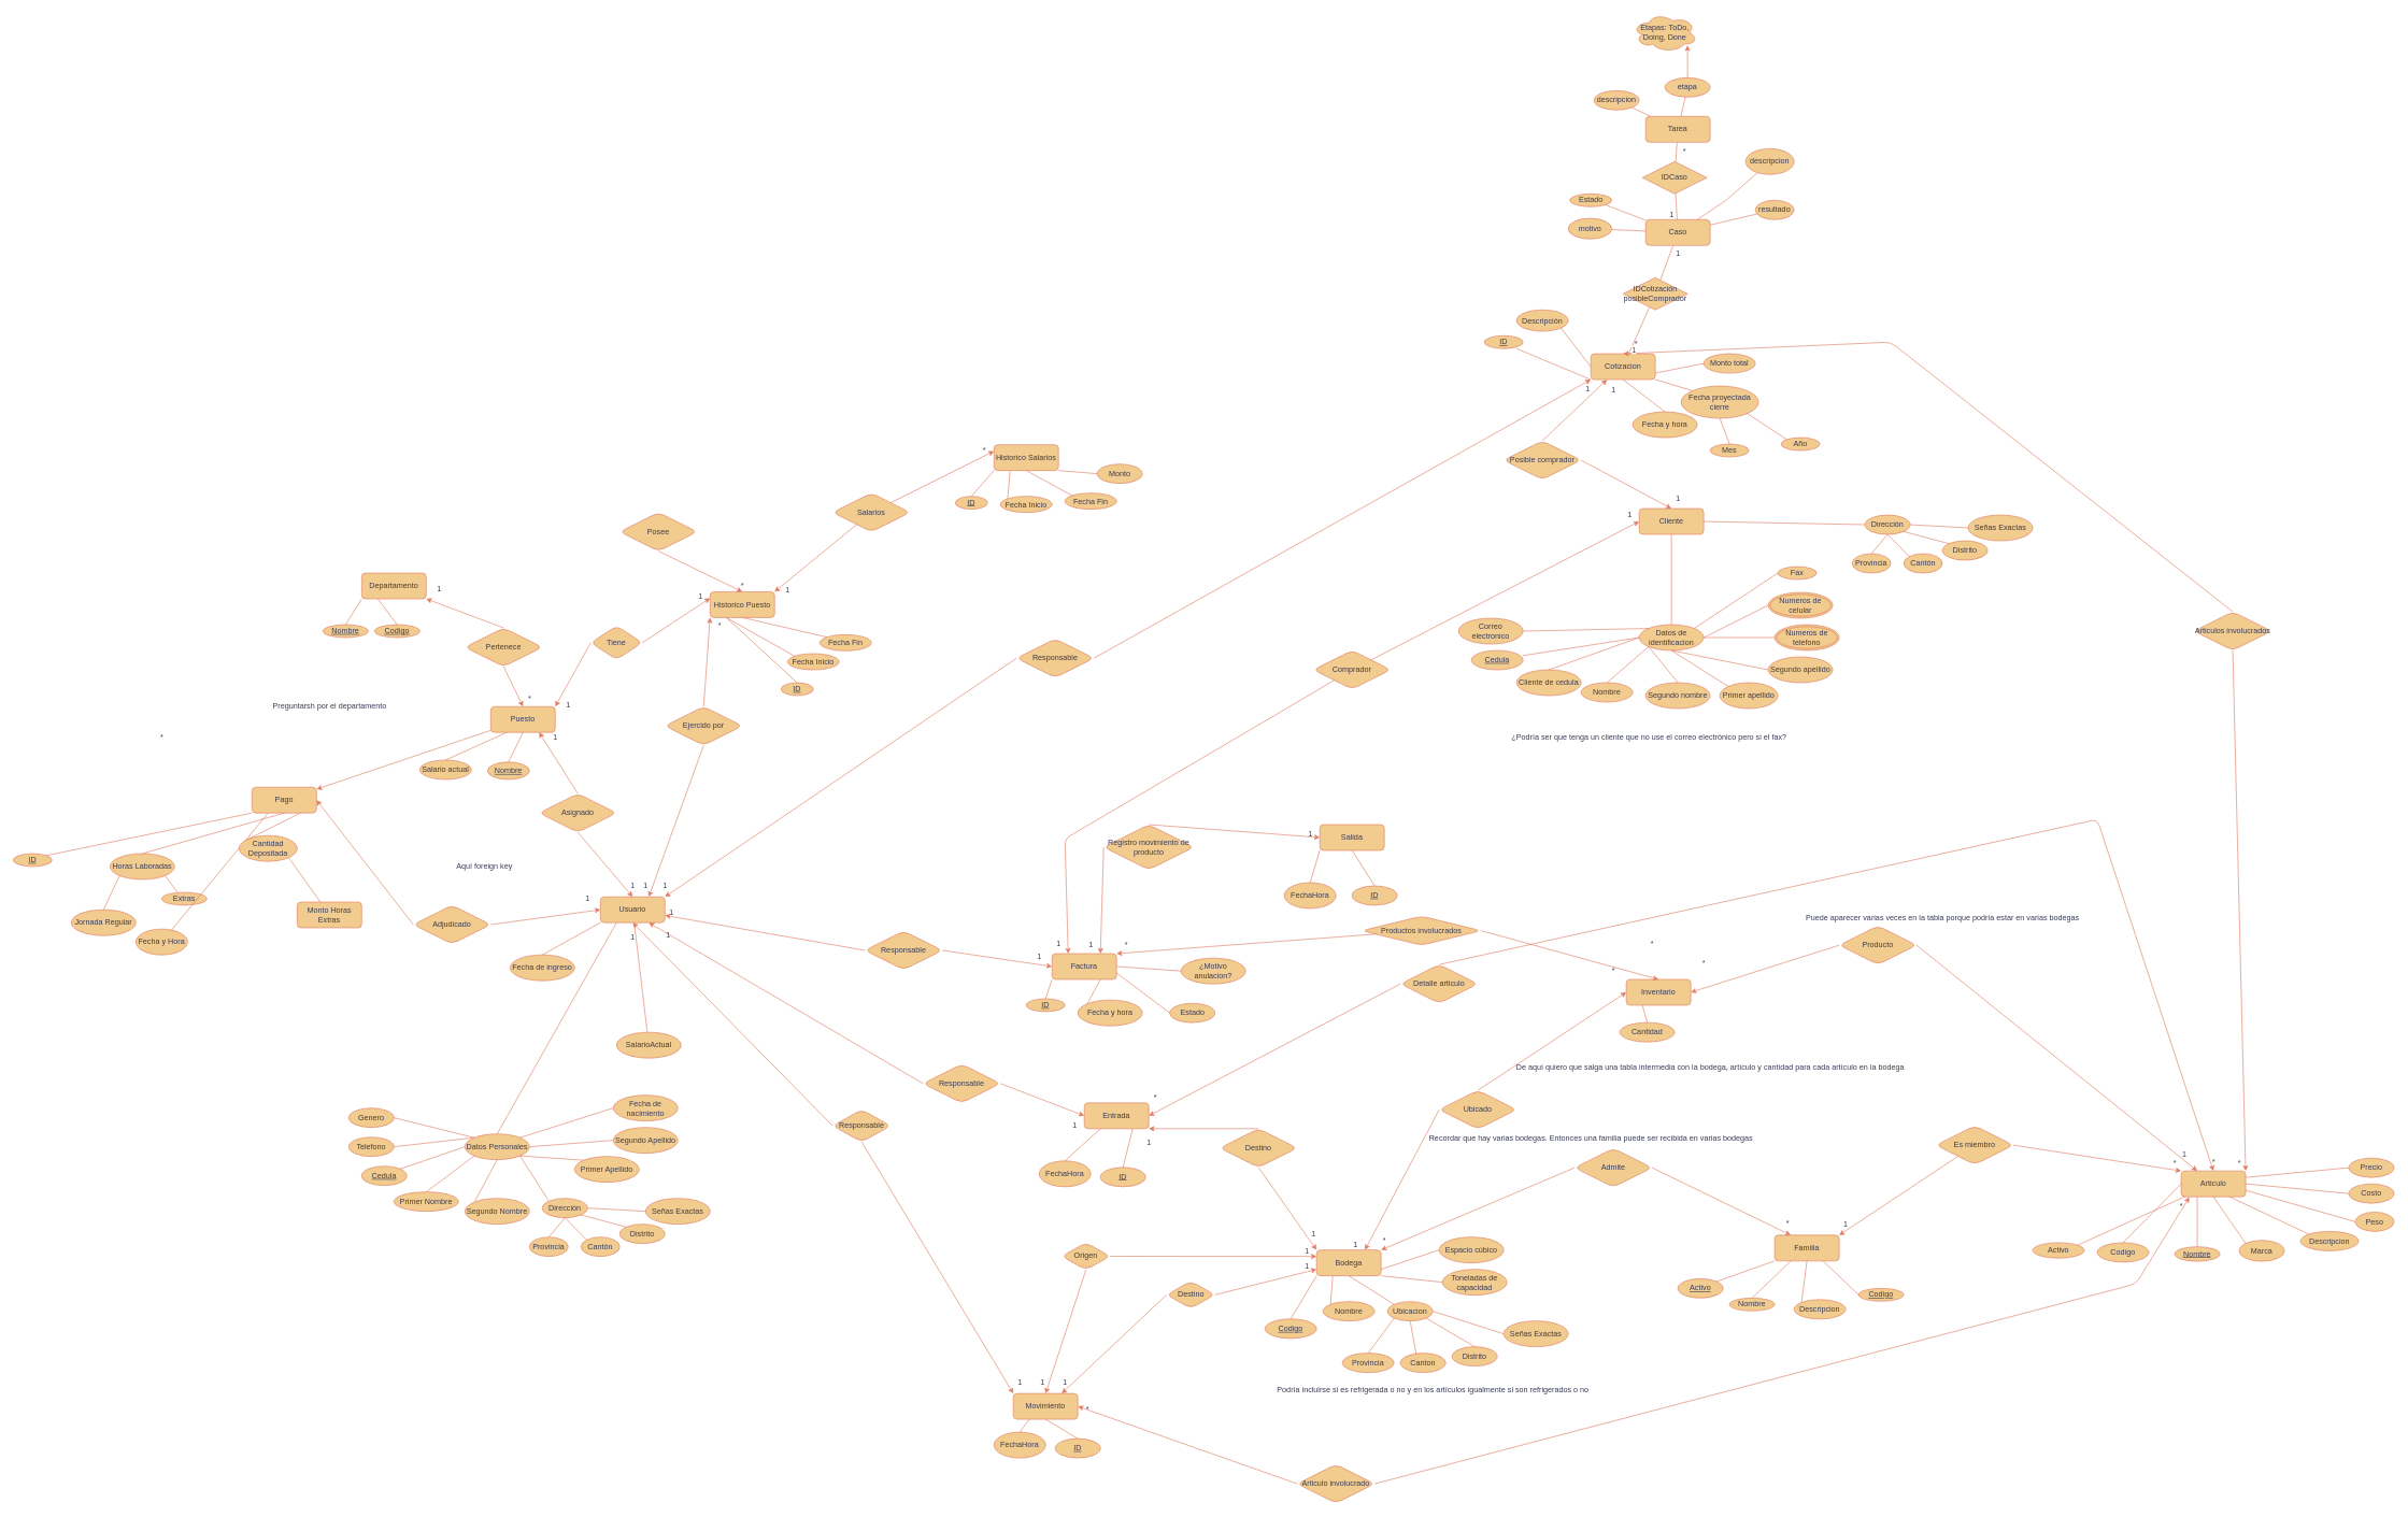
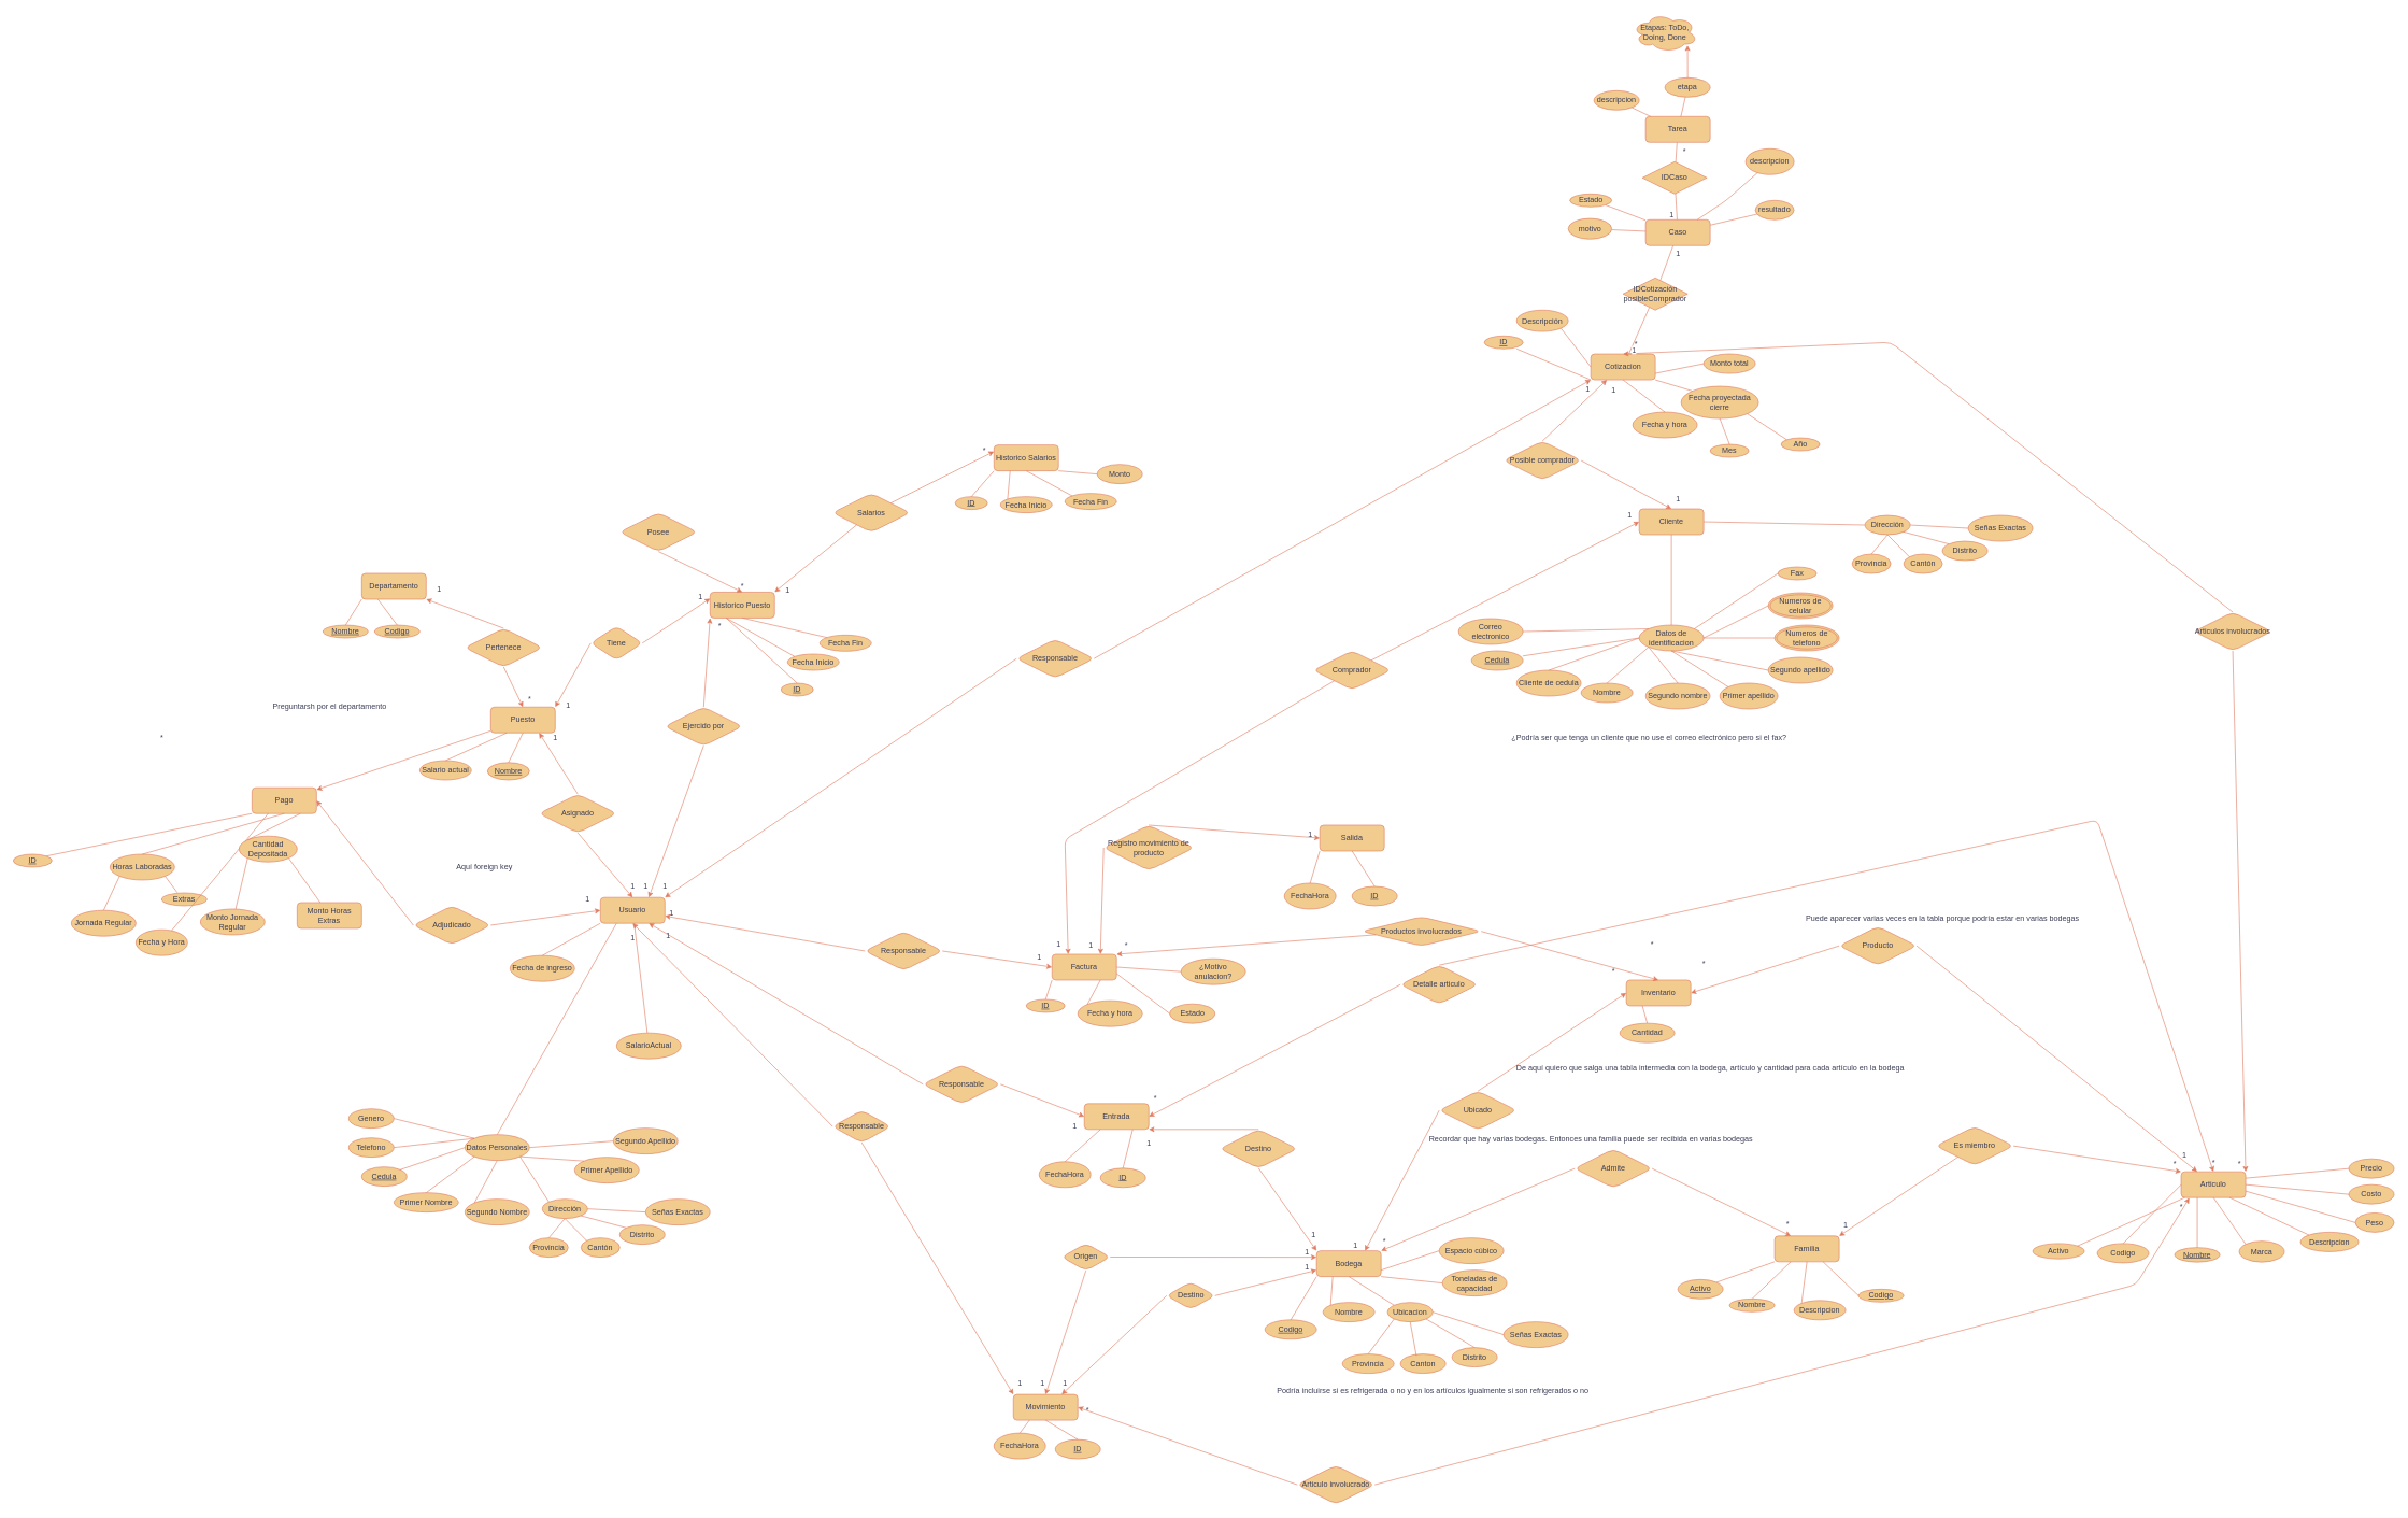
+ <mxCell id="64" value="" style="endArrow=none;html=1;rounded=1;entryX=0;entryY=1;entryDx=0;entryDy=0;labelBackgroundColor=none;strokeColor=#E07A5F;fontColor=default;" parent="1" source="63" target="61" edge="1"><mxGeometry relative="1" as="geometry"><mxPoint x="-150" y="1240" as="sourcePoint" /><mxPoint x="10" y="1240" as="targetPoint" /></mxGeometry></mxCell>
+ <mxCell id="63" value="Monto Jornada Regular" style="ellipse;whiteSpace=wrap;html=1;align=center;labelBackgroundColor=none;fillColor=#F2CC8F;strokeColor=#E07A5F;fontColor=#393C56;rounded=1;" parent="1" vertex="1"><mxGeometry x="310" y="1408" width="100" height="40" as="geometry" /></mxCell>
- <mxCell id="9" value="Fecha de nacimiento" style="ellipse;whiteSpace=wrap;html=1;align=center;labelBackgroundColor=none;fillColor=#F2CC8F;strokeColor=#E07A5F;fontColor=#393C56;rounded=1;" parent="1" vertex="1"><mxGeometry x="950" y="1697.5" width="100" height="40" as="geometry" /></mxCell>
- <mxCell id="21" value="" style="endArrow=none;html=1;rounded=1;exitX=1;exitY=0;exitDx=0;exitDy=0;entryX=0;entryY=0.5;entryDx=0;entryDy=0;labelBackgroundColor=none;strokeColor=#E07A5F;fontColor=default;" parent="1" source="13" target="9" edge="1"><mxGeometry relative="1" as="geometry"><mxPoint x="860" y="1637.5" as="sourcePoint" /><mxPoint x="1020" y="1637.5" as="targetPoint" /></mxGeometry></mxCell>
